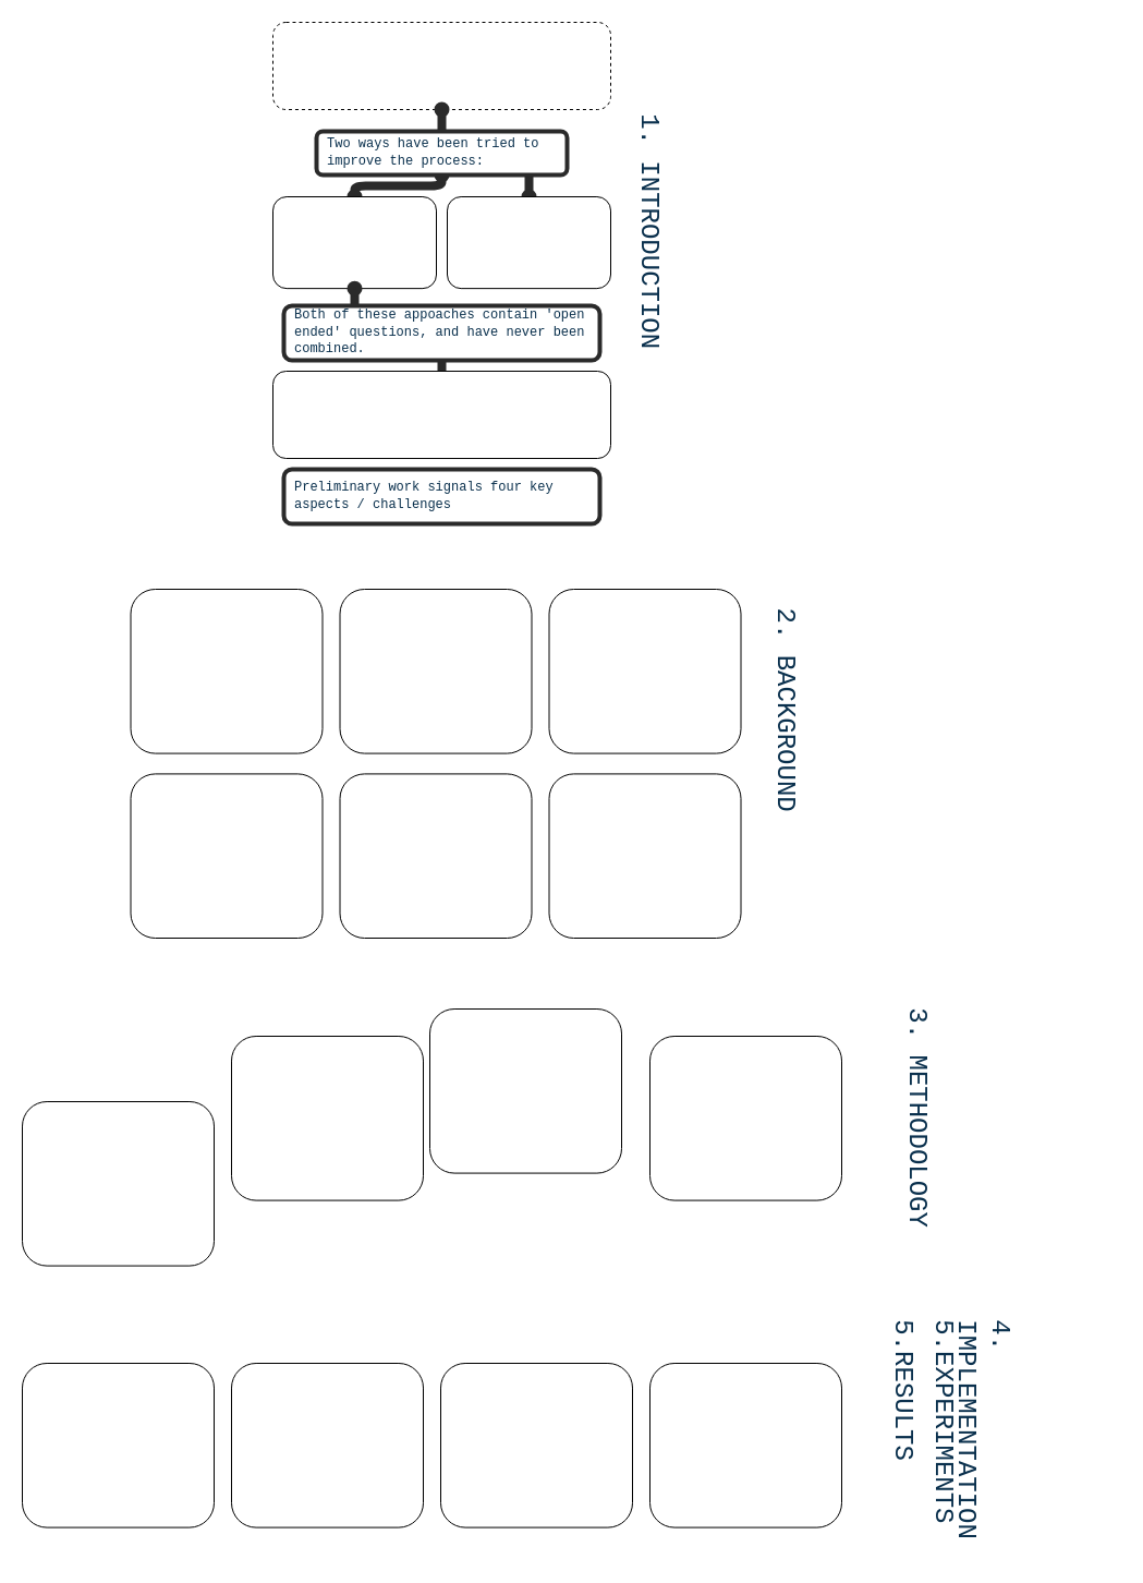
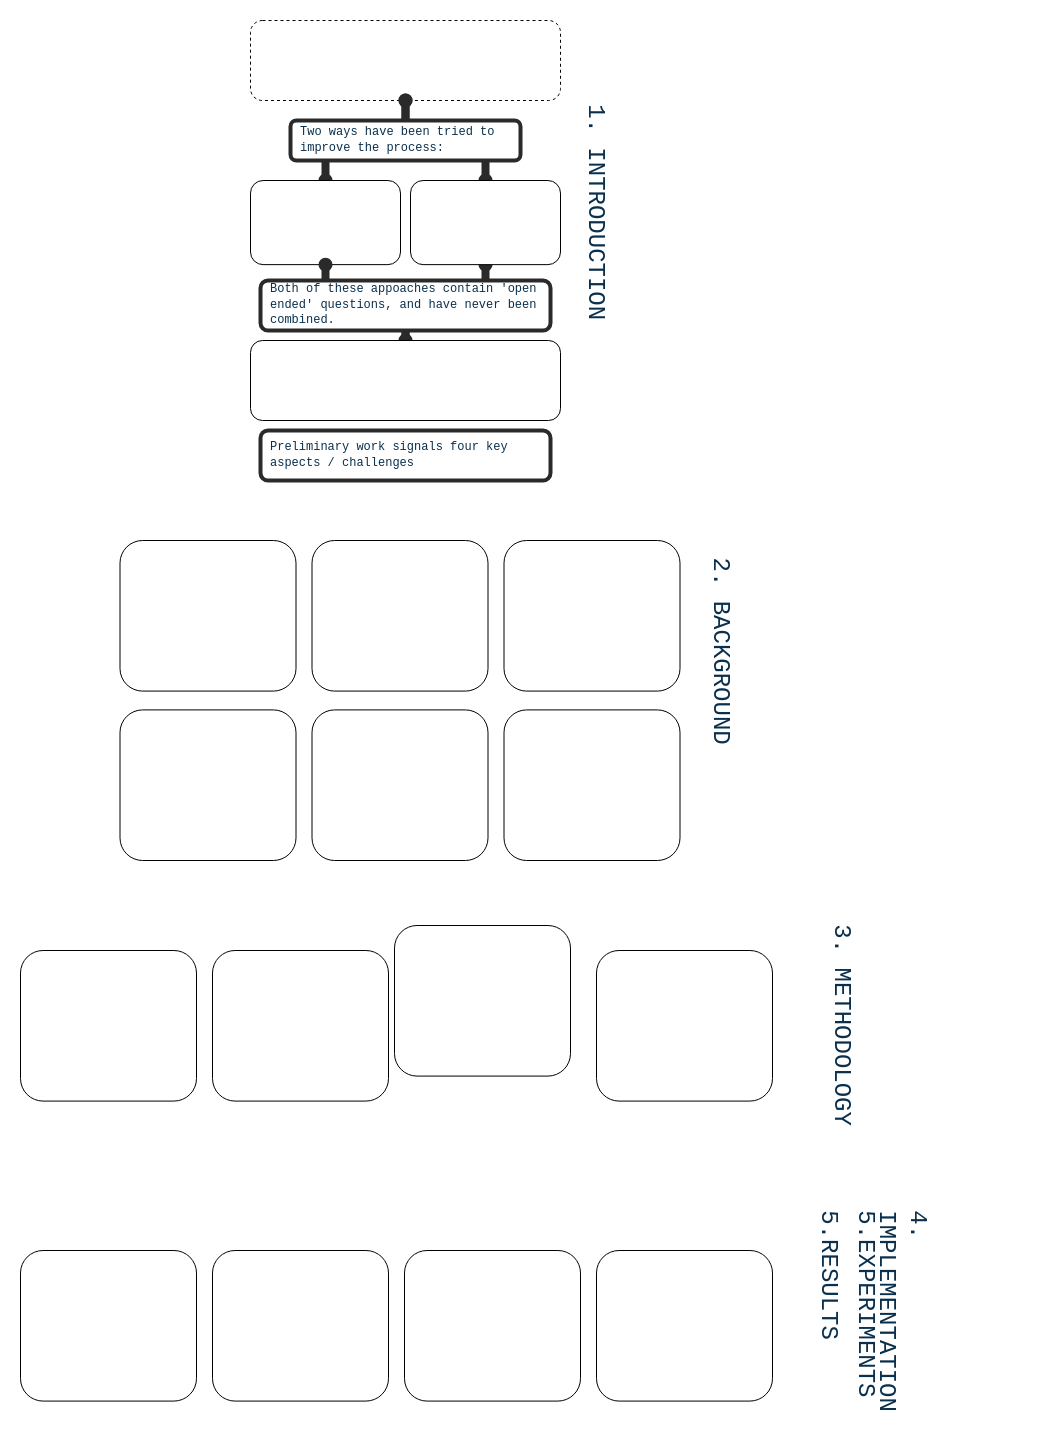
- <mxCell id="3" style="edgeStyle=orthogonalEdgeStyle;html=1;exitX=0.5;exitY=0;exitDx=0;exitDy=0;fontFamily=Helvetica;fontSize=12;fontColor=#FFFFFF;strokeColor=#2A2A2A;endArrow=oval;endFill=1;startArrow=oval;startFill=1;strokeWidth=8;" edge="1" parent="1" source="5" target="10"><mxGeometry relative="1" as="geometry" /></mxCell>
+ <mxCell id="3" style="edgeStyle=orthogonalEdgeStyle;html=1;exitX=0.5;exitY=0;exitDx=0;exitDy=0;entryX=0.5;entryY=1;entryDx=0;entryDy=0;fontFamily=Helvetica;fontSize=12;fontColor=#FFFFFF;strokeColor=#2A2A2A;endArrow=oval;endFill=1;startArrow=oval;startFill=1;strokeWidth=8;" edge="1" parent="1" source="5" target="2"><mxGeometry relative="1" as="geometry" /></mxCell>
+ <mxCell id="7" style="edgeStyle=orthogonalEdgeStyle;html=1;exitX=0.5;exitY=1;exitDx=0;exitDy=0;fontFamily=Helvetica;fontSize=12;fontColor=#2A2A2A;startArrow=oval;startFill=1;endArrow=oval;endFill=1;strokeColor=#2A2A2A;strokeWidth=8;entryX=0.5;entryY=0;entryDx=0;entryDy=0;" edge="1" parent="1" source="8" target="9"><mxGeometry relative="1" as="geometry"><mxPoint x="410" y="350" as="targetPoint" /><Array as="points"><mxPoint x="485" y="300" /><mxPoint x="405" y="300" /></Array></mxGeometry></mxCell>
- <mxCell id="26" value="&lt;div style=&quot;font-family: &amp;#34;consolas&amp;#34; , &amp;#34;courier new&amp;#34; , monospace ; line-height: 1.28&quot;&gt;3.1 Interface&lt;/div&gt;" style="whiteSpace=wrap;html=1;rounded=1;align=left;labelBorderColor=none;spacingLeft=0;spacingBottom=0;spacingRight=0;spacing=10;spacingTop=0;fontColor=#FFFFFF;labelBackgroundColor=none;verticalAlign=top;" vertex="1" parent="1"><mxGeometry x="20" y="1010" width="176" height="150.588" as="geometry" /></mxCell>
+ <mxCell id="26" value="&lt;div style=&quot;font-family: &amp;#34;consolas&amp;#34; , &amp;#34;courier new&amp;#34; , monospace ; line-height: 1.28&quot;&gt;3.1 Interface&lt;/div&gt;" style="whiteSpace=wrap;html=1;rounded=1;align=left;labelBorderColor=none;spacingLeft=0;spacingBottom=0;spacingRight=0;spacing=10;spacingTop=0;fontColor=#FFFFFF;labelBackgroundColor=none;verticalAlign=top;" vertex="1" parent="1"><mxGeometry x="20" y="950" width="176" height="150.588" as="geometry" /></mxCell>
